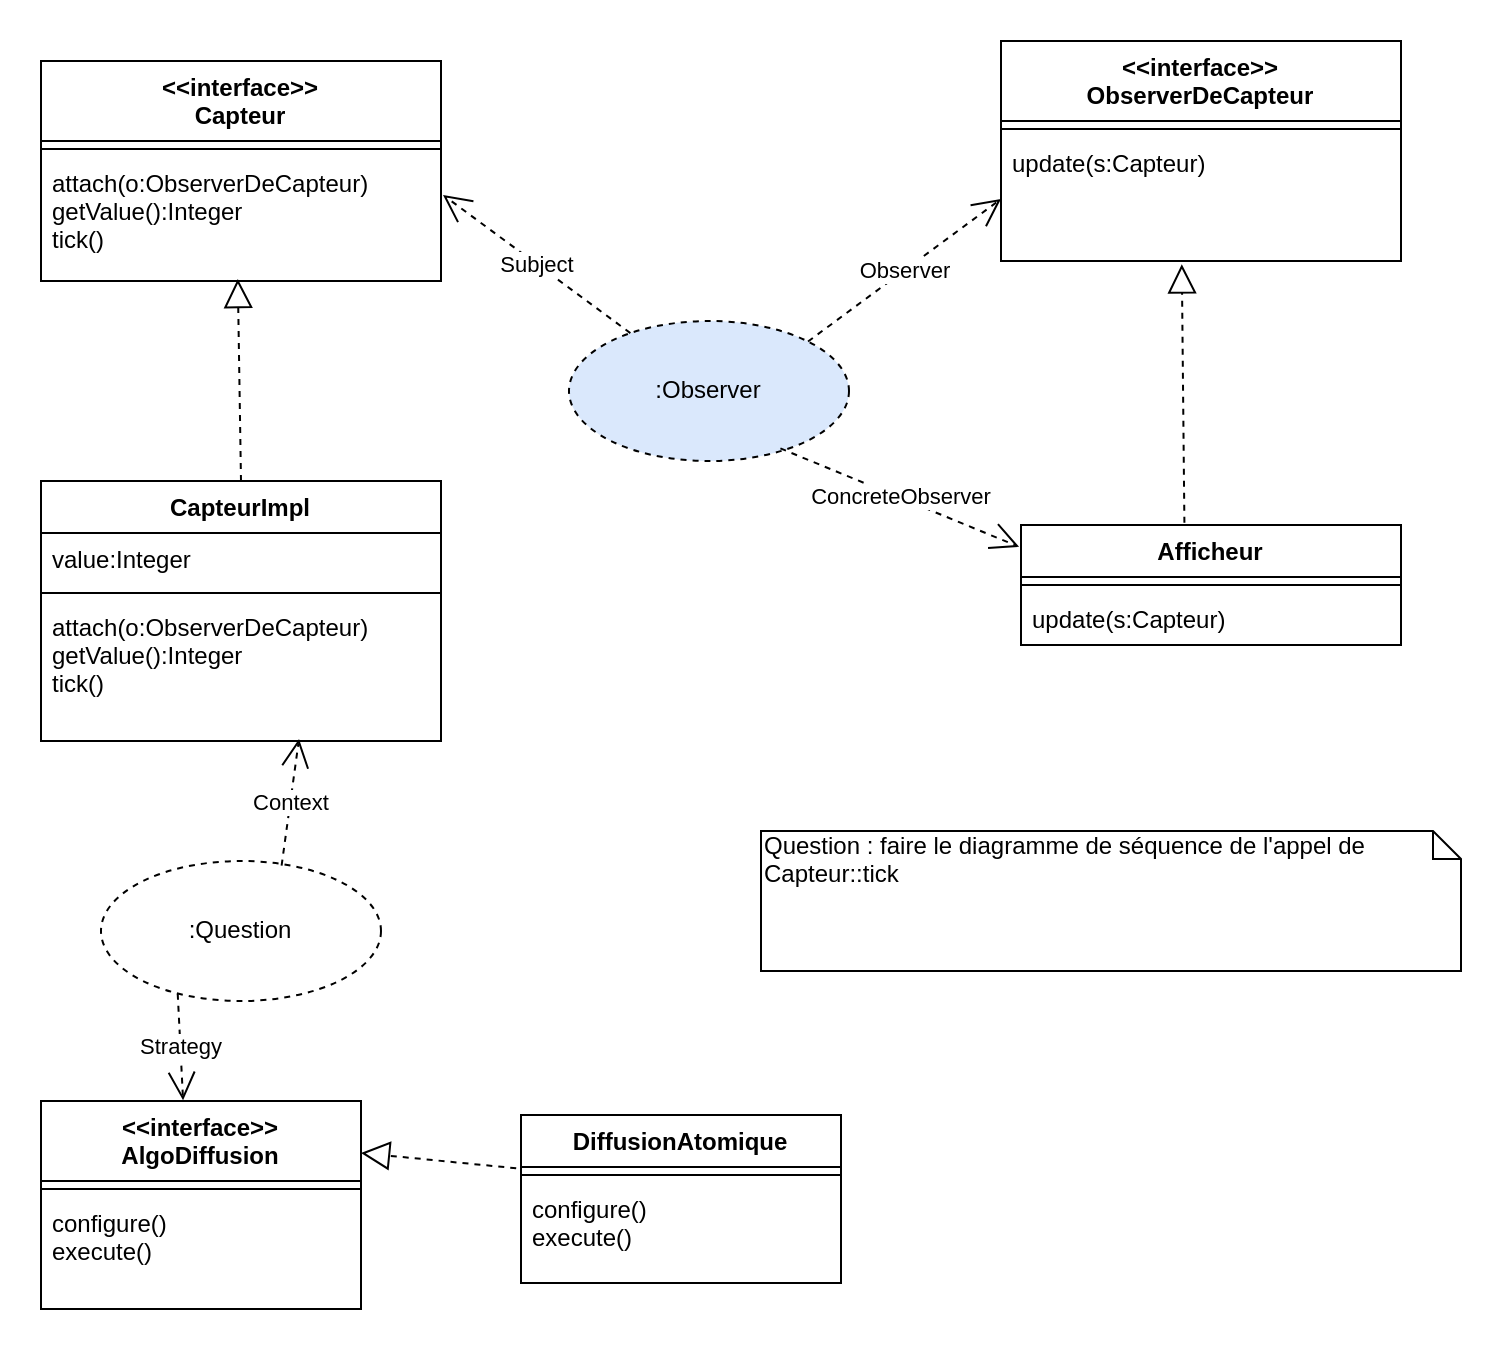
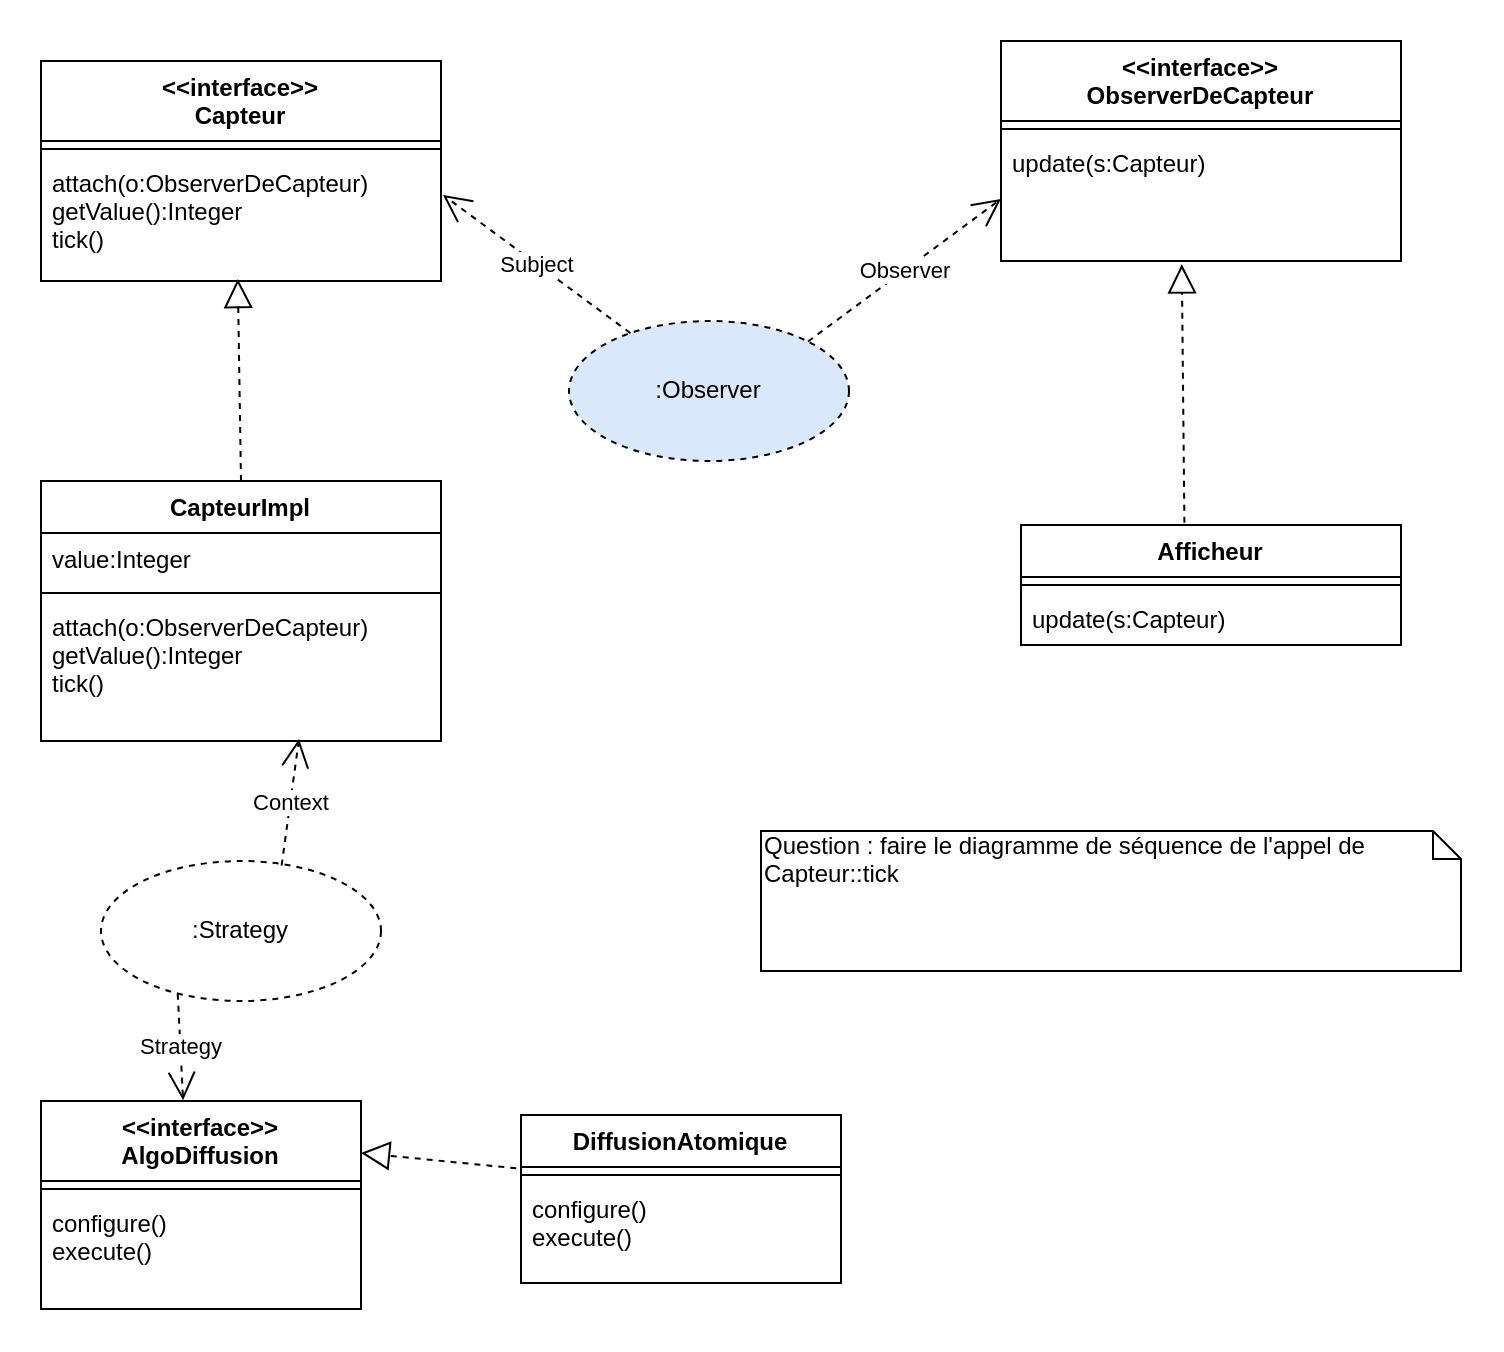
- <mxCell id="17" value="ConcreteObserver" style="endArrow=open;endSize=12;dashed=1;html=1;exitX=0.755;exitY=0.91;exitDx=0;exitDy=0;exitPerimeter=0;entryX=-0.005;entryY=0.182;entryDx=0;entryDy=0;entryPerimeter=0;" parent="1" source="2" target="18" edge="1"><mxGeometry width="160" relative="1" as="geometry"><mxPoint x="340" y="370" as="sourcePoint" /><mxPoint x="500" y="370" as="targetPoint" /></mxGeometry></mxCell>
- <mxCell id="21" value=":Question" style="ellipse;whiteSpace=wrap;html=1;dashed=1;" parent="1" vertex="1"><mxGeometry x="50" y="430" width="140" height="70" as="geometry" /></mxCell>
+ <mxCell id="21" value=":Strategy" style="ellipse;whiteSpace=wrap;html=1;dashed=1;" parent="1" vertex="1"><mxGeometry x="50" y="430" width="140" height="70" as="geometry" /></mxCell>
